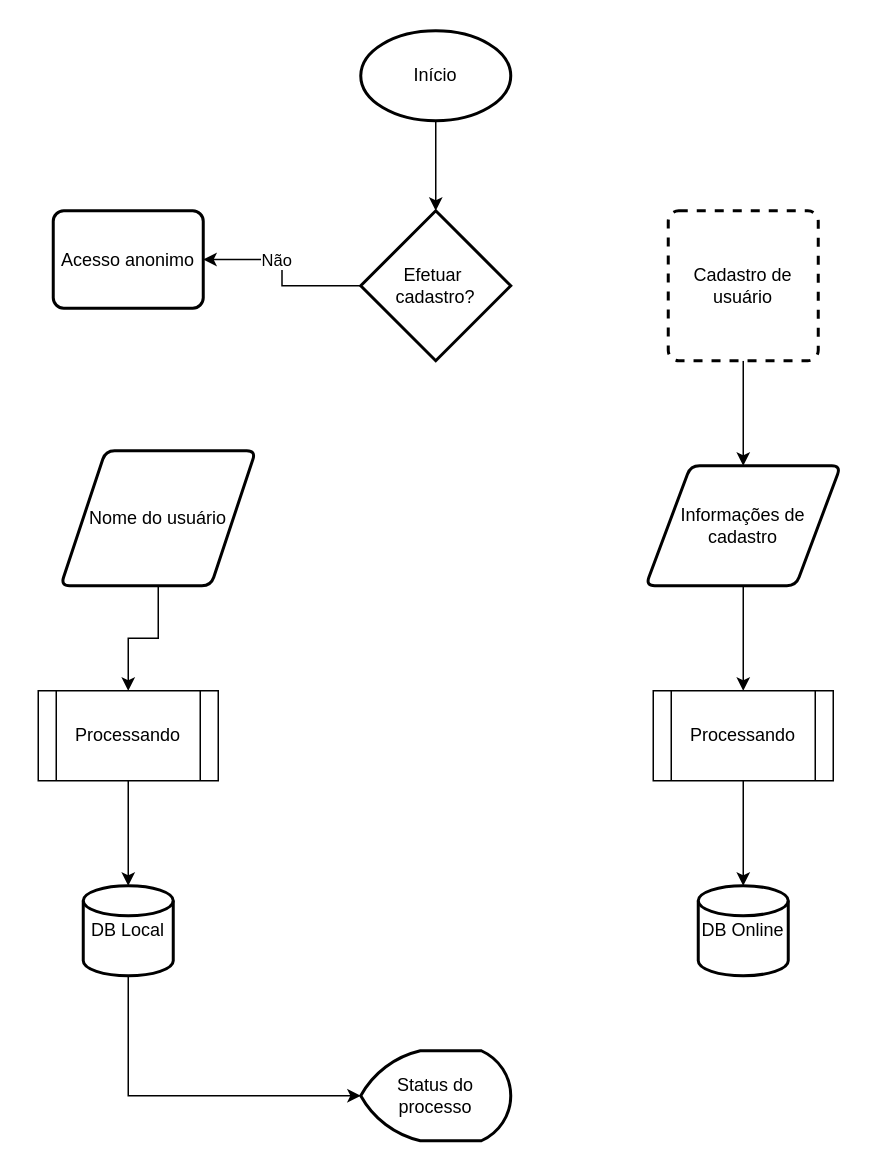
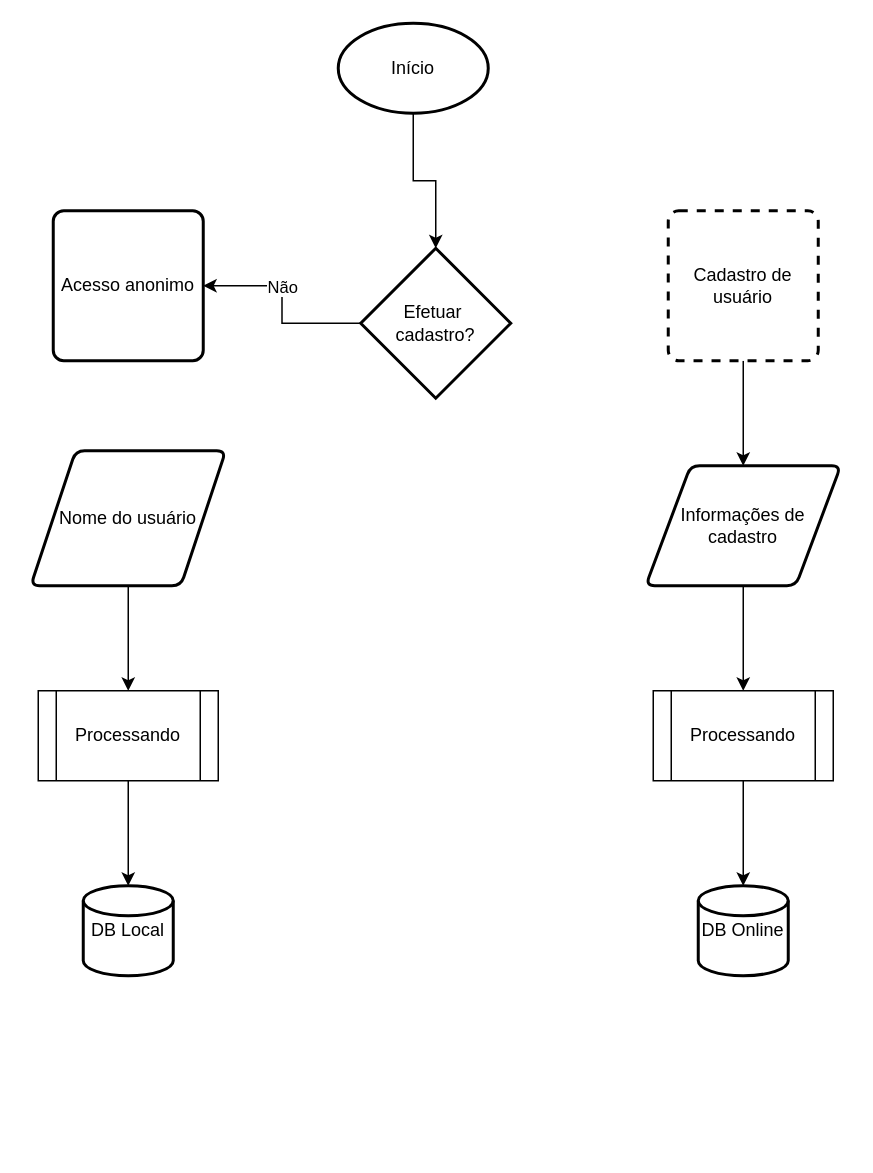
- <mxCell id="5" value="Início" style="strokeWidth=2;html=1;shape=mxgraph.flowchart.start_1;whiteSpace=wrap;" parent="1" vertex="1"><mxGeometry x="240" y="20" width="100" height="60" as="geometry" /></mxCell>
+ <mxCell id="5" value="Início" style="strokeWidth=2;html=1;shape=mxgraph.flowchart.start_1;whiteSpace=wrap;" parent="1" vertex="1"><mxGeometry x="225" y="15" width="100" height="60" as="geometry" /></mxCell>
- <mxCell id="9" value="Acesso anonimo" style="rounded=1;whiteSpace=wrap;html=1;absoluteArcSize=1;arcSize=14;strokeWidth=2;" parent="1" vertex="1"><mxGeometry x="35" y="140" width="100" height="65" as="geometry" /></mxCell>
+ <mxCell id="9" value="Acesso anonimo" style="rounded=1;whiteSpace=wrap;html=1;absoluteArcSize=1;arcSize=14;strokeWidth=2;" parent="1" vertex="1"><mxGeometry x="35" y="140" width="100" height="100" as="geometry" /></mxCell>
- <mxCell id="8" value="Efetuar&amp;nbsp; cadastro?" style="strokeWidth=2;html=1;shape=mxgraph.flowchart.decision;whiteSpace=wrap;" parent="1" vertex="1"><mxGeometry x="240" y="140" width="100" height="100" as="geometry" /></mxCell>
+ <mxCell id="8" value="Efetuar&amp;nbsp; cadastro?" style="strokeWidth=2;html=1;shape=mxgraph.flowchart.decision;whiteSpace=wrap;" parent="1" vertex="1"><mxGeometry x="240" y="165" width="100" height="100" as="geometry" /></mxCell>
- <mxCell id="17" value="Nome do usuário" style="shape=parallelogram;html=1;strokeWidth=2;perimeter=parallelogramPerimeter;whiteSpace=wrap;rounded=1;arcSize=12;size=0.23;" parent="1" vertex="1"><mxGeometry x="40" y="300" width="130" height="90" as="geometry" /></mxCell>
+ <mxCell id="17" value="Nome do usuário" style="shape=parallelogram;html=1;strokeWidth=2;perimeter=parallelogramPerimeter;whiteSpace=wrap;rounded=1;arcSize=12;size=0.23;" parent="1" vertex="1"><mxGeometry x="20" y="300" width="130" height="90" as="geometry" /></mxCell>
- <mxCell id="20" style="edgeStyle=orthogonalEdgeStyle;rounded=0;orthogonalLoop=1;jettySize=auto;html=1;entryX=0;entryY=0.5;entryDx=0;entryDy=0;entryPerimeter=0;" parent="1" source="21" target="15" edge="1"><mxGeometry relative="1" as="geometry"><Array as="points"><mxPoint x="85" y="730" /></Array></mxGeometry></mxCell>
- <mxCell id="15" value="Status do processo" style="strokeWidth=2;html=1;shape=mxgraph.flowchart.display;whiteSpace=wrap;" parent="1" vertex="1"><mxGeometry x="240" y="700" width="100" height="60" as="geometry" /></mxCell>
